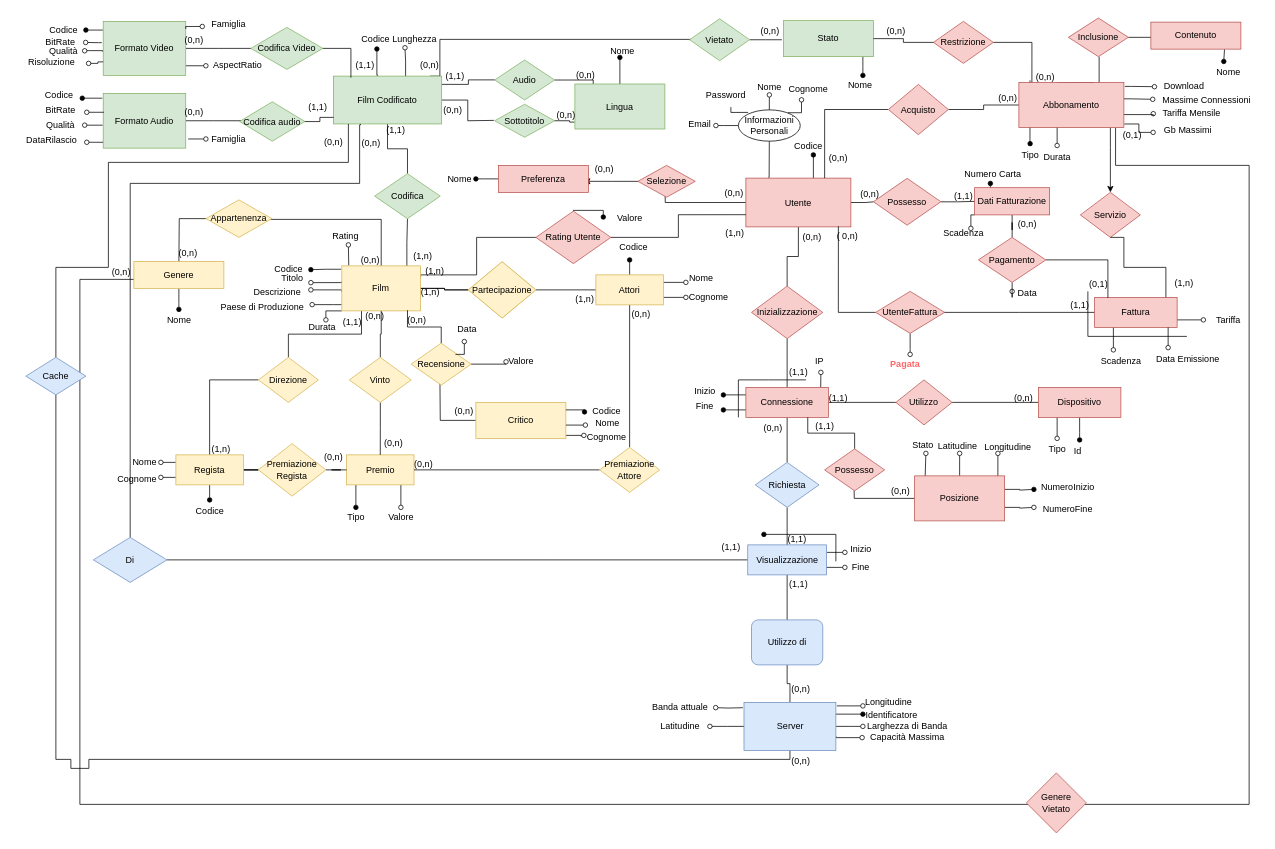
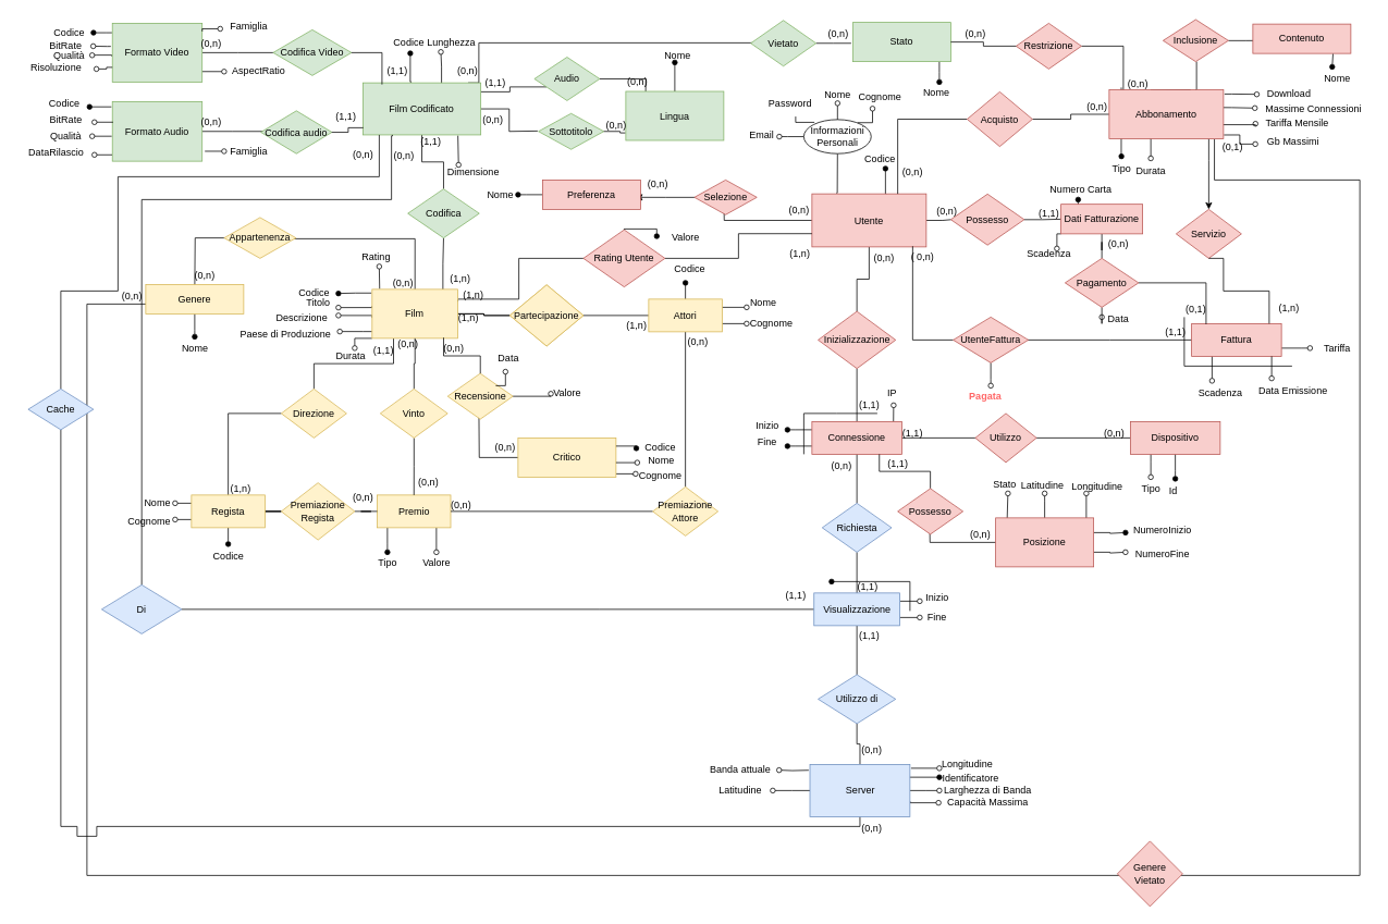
- <mxCell id="246" value="Audio" style="rhombus;whiteSpace=wrap;html=1;fillColor=#d5e8d4;strokeColor=#82b366;" parent="1" vertex="1"><mxGeometry x="659" y="79.5" width="80" height="53.25" as="geometry" /></mxCell>
+ <mxCell id="246" value="Audio" style="rhombus;whiteSpace=wrap;html=1;fillColor=#d5e8d4;strokeColor=#82b366;" parent="1" vertex="1"><mxGeometry x="654" y="69.5" width="80" height="53.25" as="geometry" /></mxCell>
+ <mxCell id="44" style="edgeStyle=orthogonalEdgeStyle;rounded=0;orthogonalLoop=1;jettySize=auto;html=1;exitX=0.806;exitY=1.014;exitDx=0;exitDy=0;exitPerimeter=0;endArrow=oval;endFill=0;entryX=0.314;entryY=0.104;entryDx=0;entryDy=0;entryPerimeter=0;" parent="1" source="48" target="244" edge="1"><mxGeometry relative="1" as="geometry"><mxPoint x="634" y="112" as="targetPoint" /></mxGeometry></mxCell>
+ <mxCell id="244" value="Dimensione" style="text;html=1;align=center;verticalAlign=middle;resizable=0;points=[];autosize=1;strokeColor=none;fillColor=none;" parent="1" vertex="1"><mxGeometry x="531" y="199" width="96" height="24" as="geometry" /></mxCell>
- <mxCell id="118" value="Utilizzo di" style="whiteSpace=wrap;html=1;fillColor=#dae8fc;strokeColor=#6c8ebf;rounded=1;" parent="1" vertex="1"><mxGeometry x="1001.5" y="826" width="95" height="60" as="geometry" /></mxCell>
+ <mxCell id="118" value="Utilizzo di" style="rhombus;whiteSpace=wrap;html=1;fillColor=#dae8fc;strokeColor=#6c8ebf;" parent="1" vertex="1"><mxGeometry x="1001.5" y="826" width="95" height="60" as="geometry" /></mxCell>
